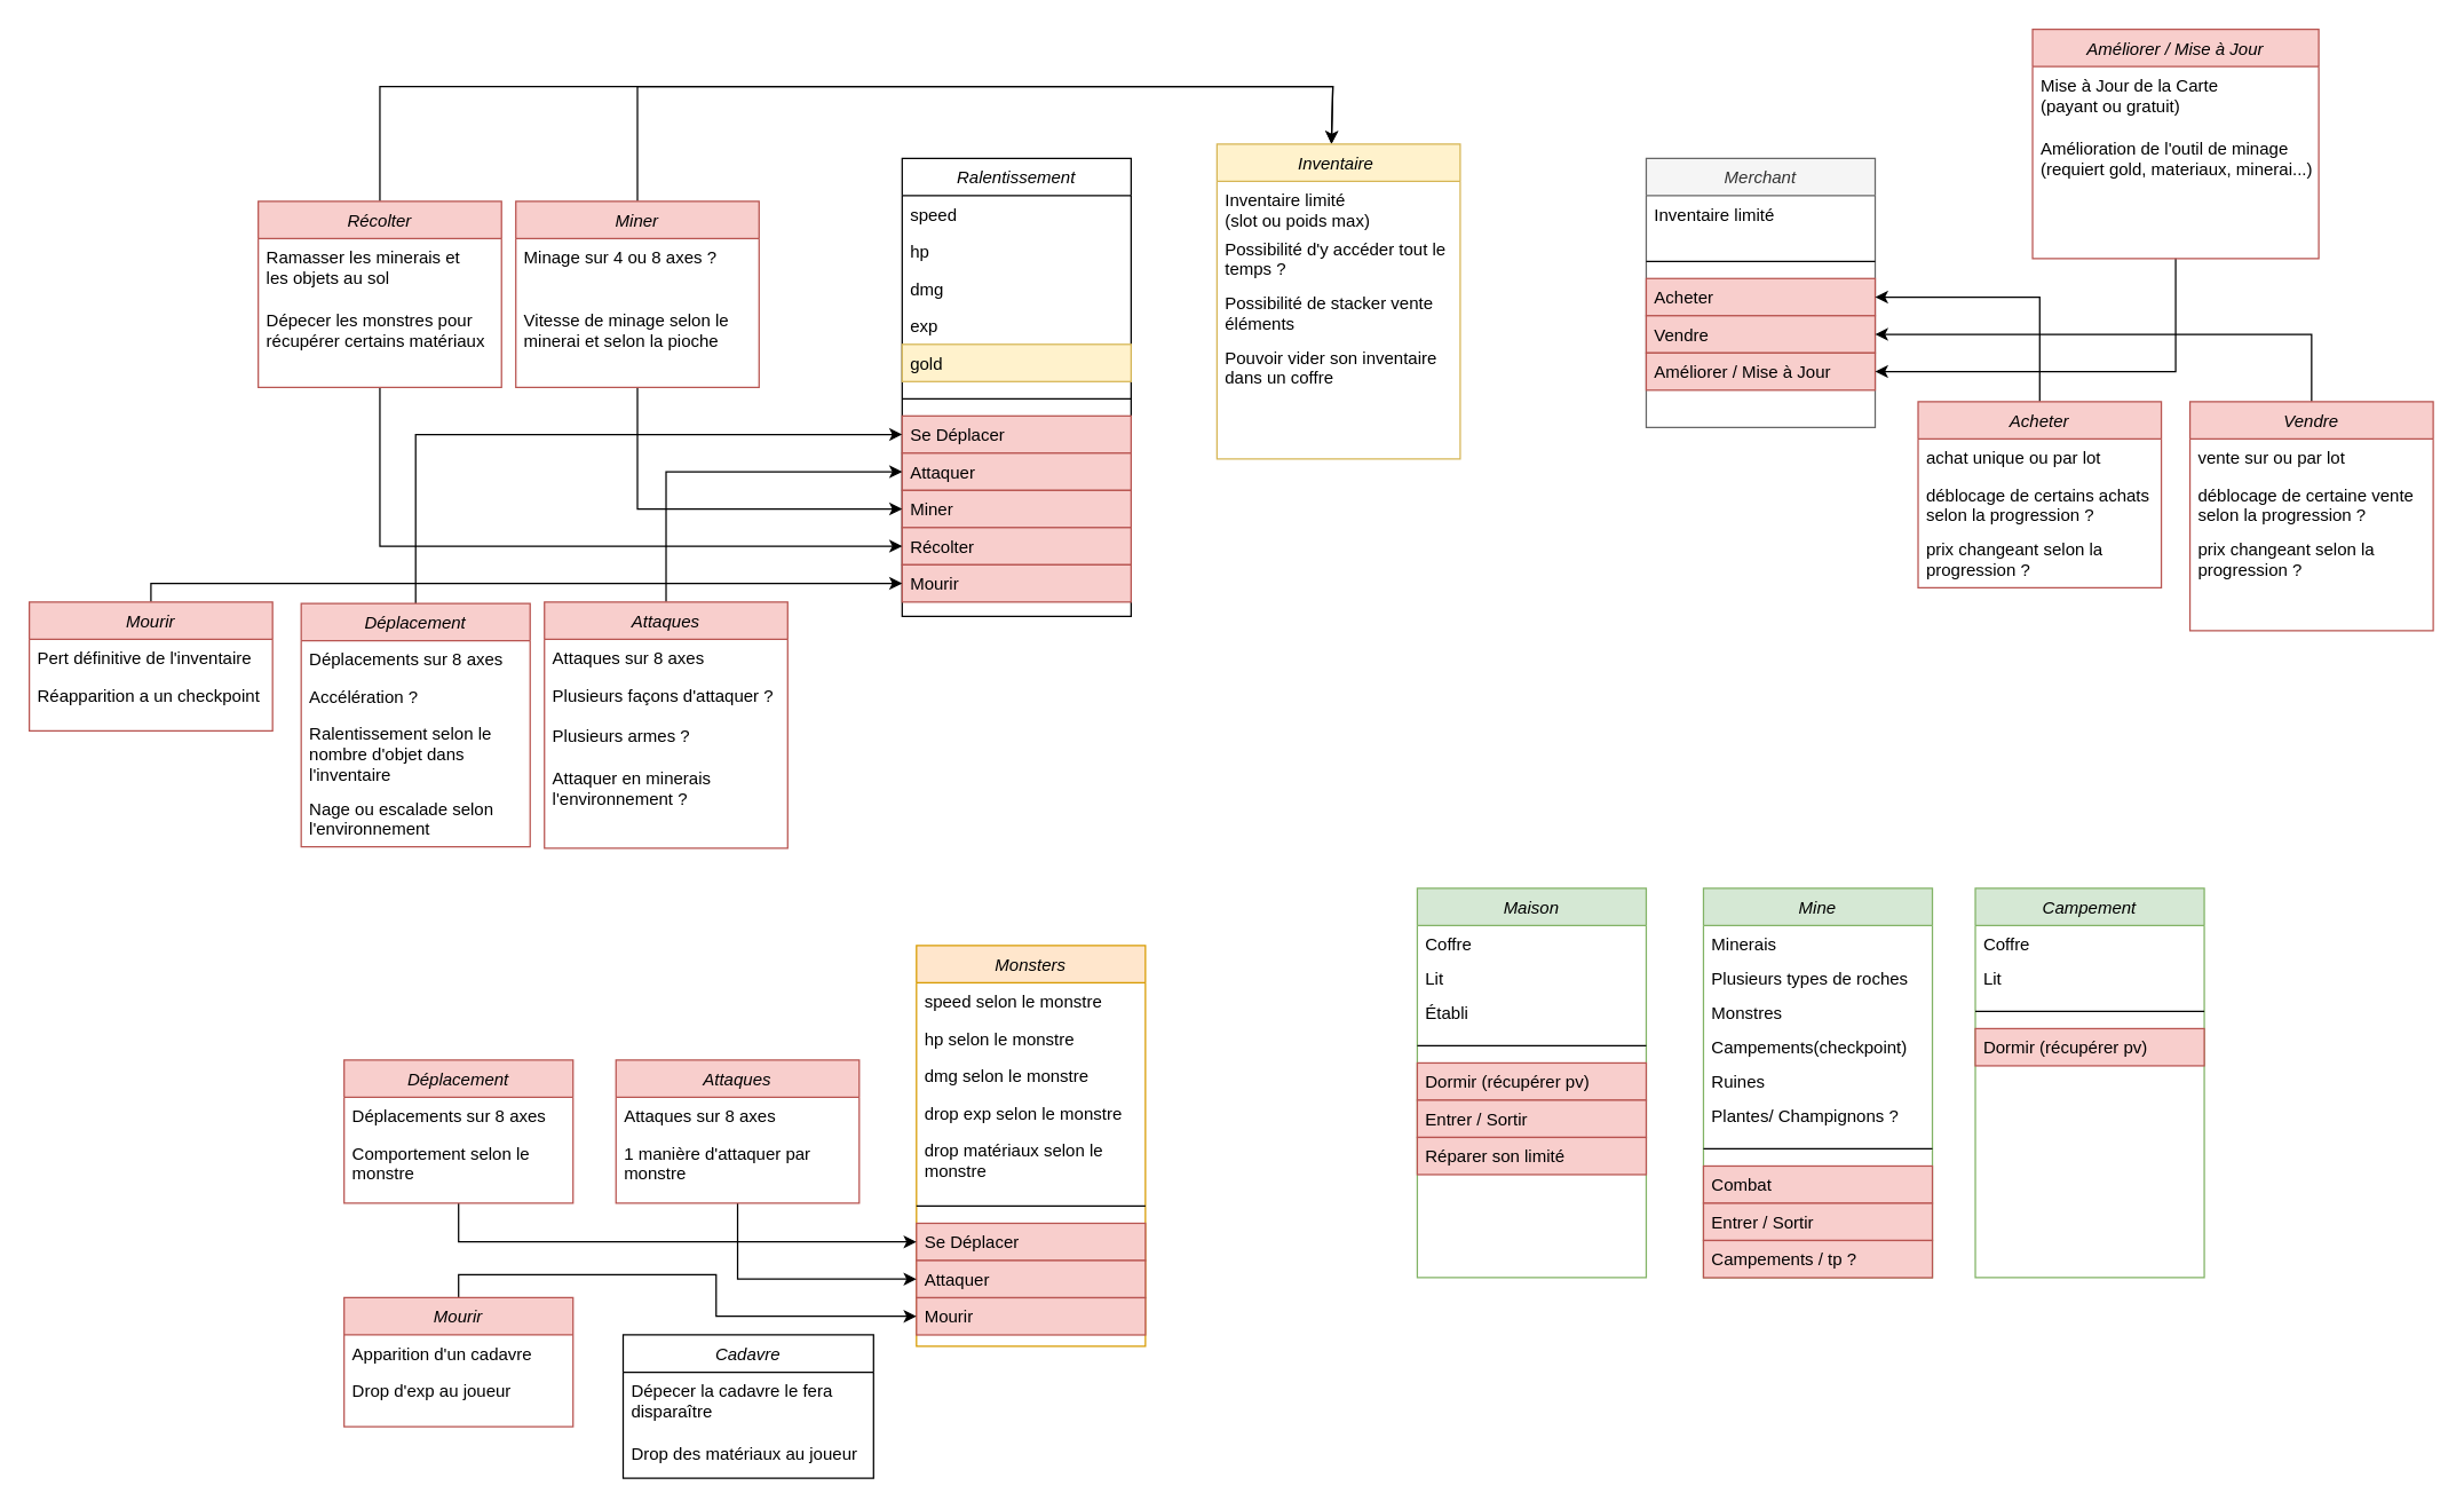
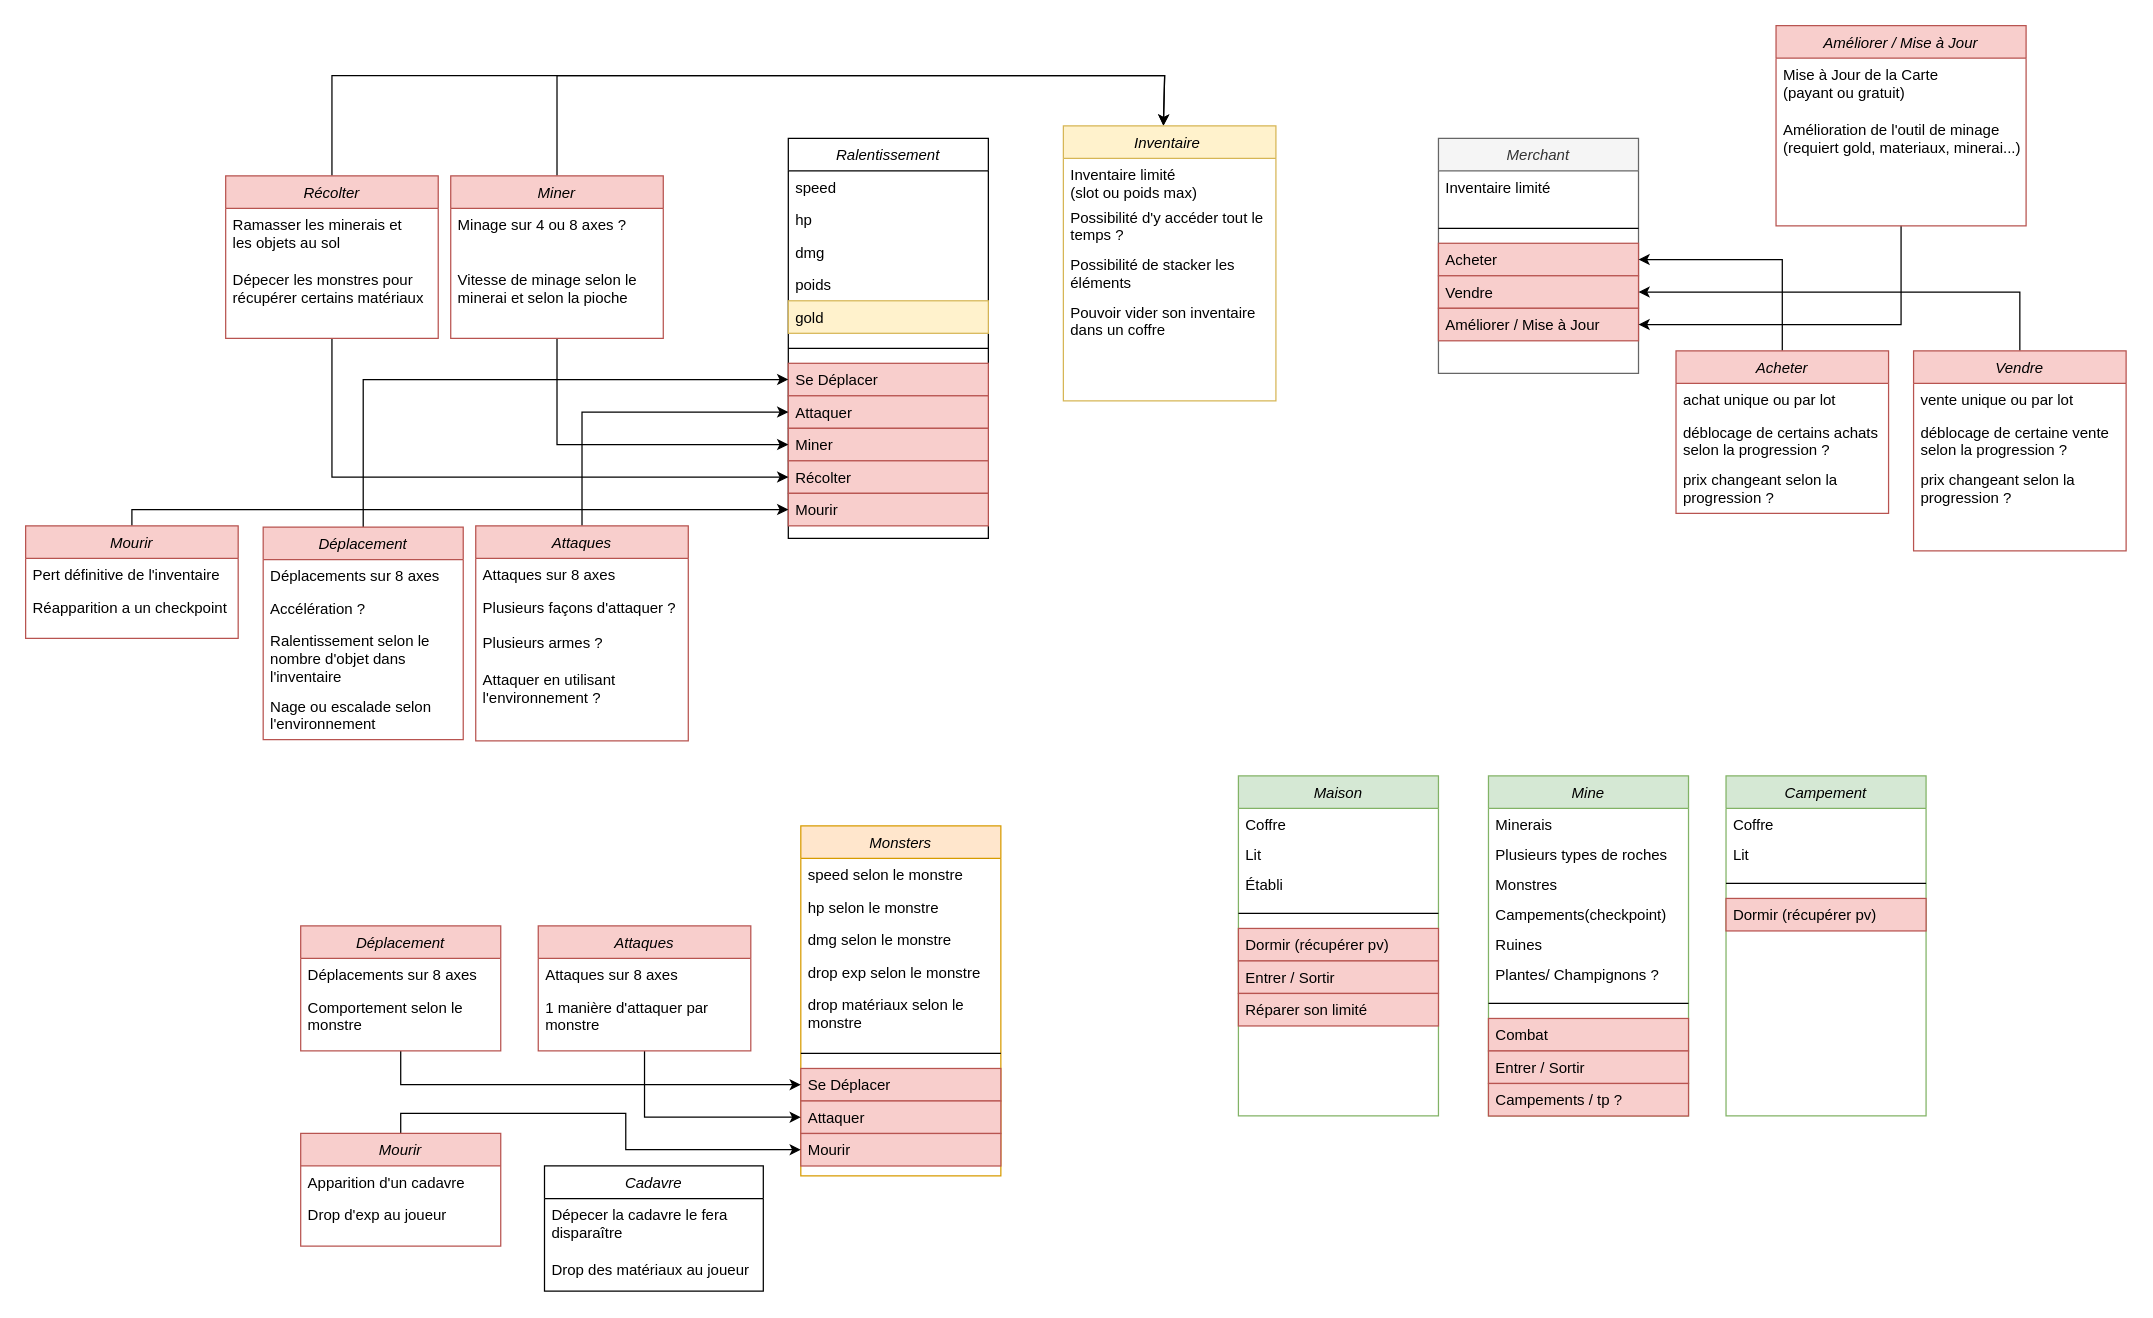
- <mxCell id="39" value="Possibilité de stacker vente &#10;éléments" style="text;align=left;verticalAlign=top;spacingLeft=4;spacingRight=4;overflow=hidden;rotatable=0;points=[[0,0.5],[1,0.5]];portConstraint=eastwest;rounded=0;shadow=0;html=0;" vertex="1" parent="36"><mxGeometry y="98" width="170" height="38" as="geometry" /></mxCell>
+ <mxCell id="39" value="Possibilité de stacker les &#10;éléments" style="text;align=left;verticalAlign=top;spacingLeft=4;spacingRight=4;overflow=hidden;rotatable=0;points=[[0,0.5],[1,0.5]];portConstraint=eastwest;rounded=0;shadow=0;html=0;" vertex="1" parent="36"><mxGeometry y="98" width="170" height="38" as="geometry" /></mxCell>
- <mxCell id="6" value="exp" style="text;align=left;verticalAlign=top;spacingLeft=4;spacingRight=4;overflow=hidden;rotatable=0;points=[[0,0.5],[1,0.5]];portConstraint=eastwest;rounded=0;shadow=0;html=0;" vertex="1" parent="2"><mxGeometry y="104" width="160" height="26" as="geometry" /></mxCell>
+ <mxCell id="6" value="poids" style="text;align=left;verticalAlign=top;spacingLeft=4;spacingRight=4;overflow=hidden;rotatable=0;points=[[0,0.5],[1,0.5]];portConstraint=eastwest;rounded=0;shadow=0;html=0;" vertex="1" parent="2"><mxGeometry y="104" width="160" height="26" as="geometry" /></mxCell>
- <mxCell id="83" value="vente sur ou par lot" style="text;align=left;verticalAlign=top;spacingLeft=4;spacingRight=4;overflow=hidden;rotatable=0;points=[[0,0.5],[1,0.5]];portConstraint=eastwest;rounded=0;shadow=0;html=0;" vertex="1" parent="82"><mxGeometry y="26" width="170" height="26" as="geometry" /></mxCell>
+ <mxCell id="83" value="vente unique ou par lot" style="text;align=left;verticalAlign=top;spacingLeft=4;spacingRight=4;overflow=hidden;rotatable=0;points=[[0,0.5],[1,0.5]];portConstraint=eastwest;rounded=0;shadow=0;html=0;" vertex="1" parent="82"><mxGeometry y="26" width="170" height="26" as="geometry" /></mxCell>
- <mxCell id="25" value="Attaquer en minerais &#10;l'environnement ?" style="text;align=left;verticalAlign=top;spacingLeft=4;spacingRight=4;overflow=hidden;rotatable=0;points=[[0,0.5],[1,0.5]];portConstraint=eastwest;rounded=0;shadow=0;html=0;" vertex="1" parent="21"><mxGeometry y="110" width="170" height="40" as="geometry" /></mxCell>
+ <mxCell id="25" value="Attaquer en utilisant &#10;l'environnement ?" style="text;align=left;verticalAlign=top;spacingLeft=4;spacingRight=4;overflow=hidden;rotatable=0;points=[[0,0.5],[1,0.5]];portConstraint=eastwest;rounded=0;shadow=0;html=0;" vertex="1" parent="21"><mxGeometry y="110" width="170" height="40" as="geometry" /></mxCell>
